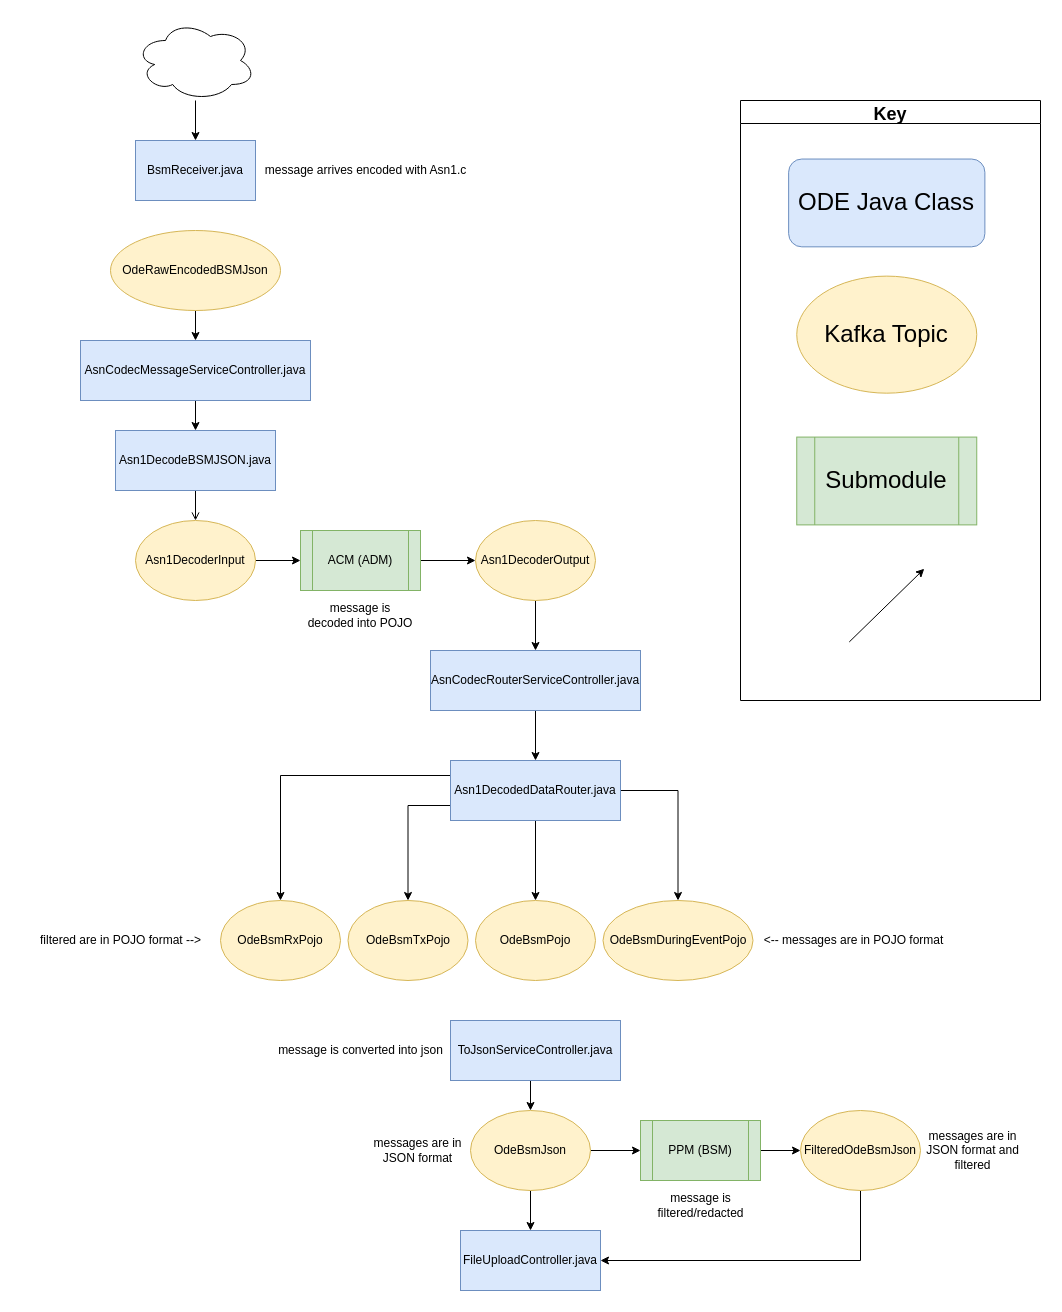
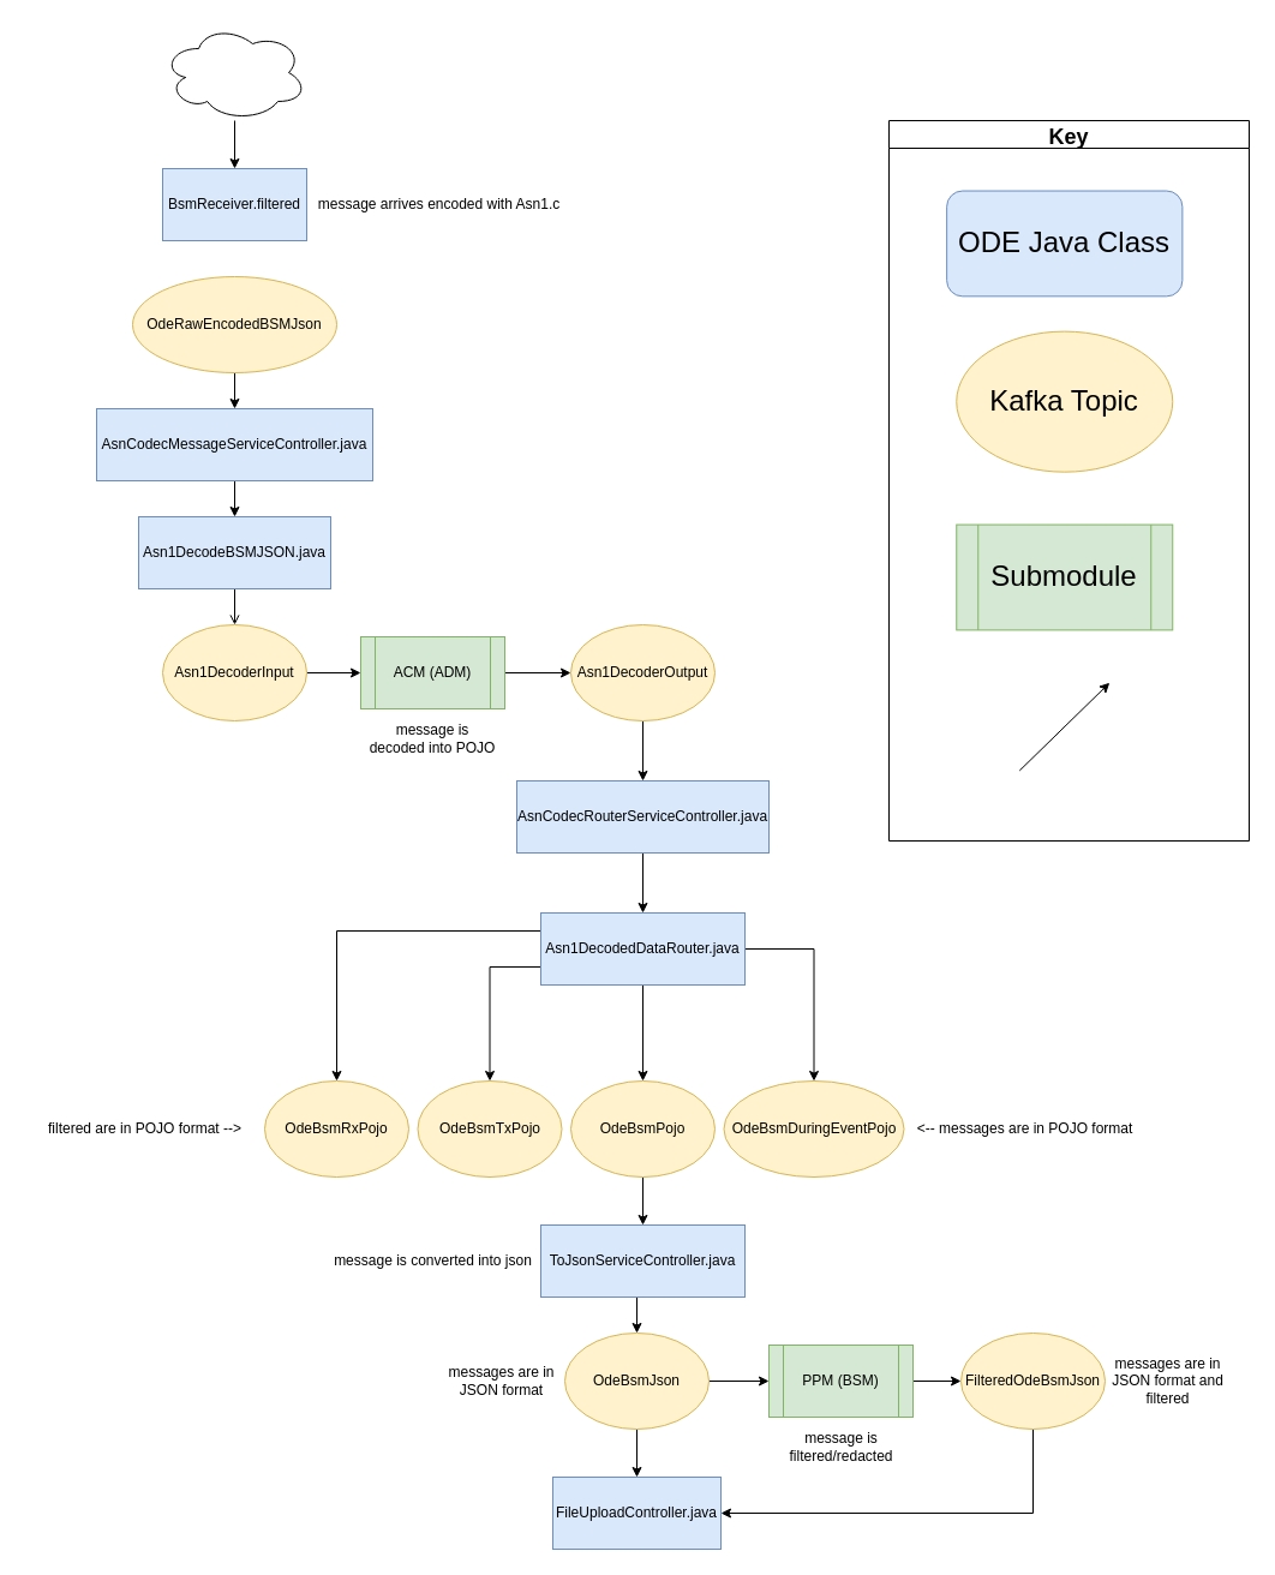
- <mxCell id="11" value="BsmReceiver.java" style="rounded=0;whiteSpace=wrap;html=1;fillColor=#dae8fc;strokeColor=#6c8ebf;" parent="1" vertex="1"><mxGeometry x="135" y="140" width="120" height="60" as="geometry" /></mxCell>
+ <mxCell id="11" value="BsmReceiver.filtered" style="rounded=0;whiteSpace=wrap;html=1;fillColor=#dae8fc;strokeColor=#6c8ebf;" parent="1" vertex="1"><mxGeometry x="135" y="140" width="120" height="60" as="geometry" /></mxCell>
+ <mxCell id="9" style="edgeStyle=orthogonalEdgeStyle;rounded=0;orthogonalLoop=1;jettySize=auto;html=1;entryX=0.5;entryY=0;entryDx=0;entryDy=0;" parent="1" source="10" target="25" edge="1"><mxGeometry relative="1" as="geometry" /></mxCell>
